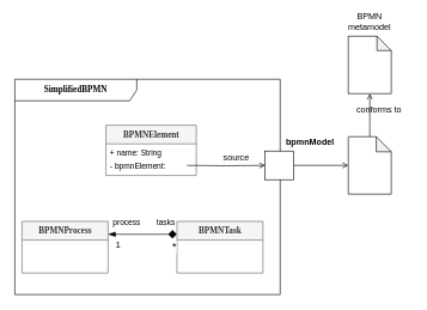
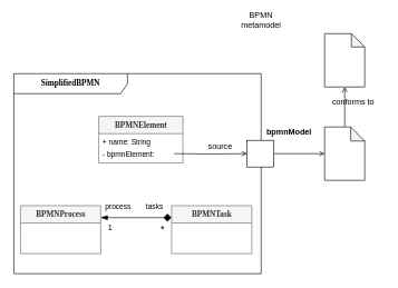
- <mxCell id="17" value="BPMN metamodel" style="text;html=1;strokeColor=none;fillColor=none;align=center;verticalAlign=middle;whiteSpace=wrap;rounded=0;" vertex="1" parent="1"><mxGeometry x="470" y="20" width="90" height="20" as="geometry" /></mxCell>
+ <mxCell id="17" value="BPMN metamodel" style="text;html=1;strokeColor=none;fillColor=none;align=center;verticalAlign=middle;whiteSpace=wrap;rounded=0;" vertex="1" parent="1"><mxGeometry x="345" y="20" width="90" height="20" as="geometry" /></mxCell>
- <mxCell id="8" value="&lt;font style=&quot;font-size: 12px&quot;&gt;&lt;b&gt;BPMNTask&lt;/b&gt;&lt;/font&gt;" style="swimlane;html=1;fontStyle=0;childLayout=stackLayout;horizontal=1;startSize=26;fillColor=#f5f5f5;horizontalStack=0;resizeParent=1;resizeLast=0;collapsible=1;marginBottom=0;swimlaneFillColor=#ffffff;rounded=0;shadow=0;comic=0;labelBackgroundColor=none;strokeWidth=1;fontFamily=Verdana;fontSize=10;align=center;strokeColor=#666666;fontColor=#333333;" parent="1" vertex="1"><mxGeometry x="246" y="308" width="120" height="72" as="geometry" /></mxCell>
+ <mxCell id="8" value="&lt;font style=&quot;font-size: 12px&quot;&gt;&lt;b&gt;BPMNTask&lt;/b&gt;&lt;/font&gt;" style="swimlane;html=1;fontStyle=0;childLayout=stackLayout;horizontal=1;startSize=26;fillColor=#f5f5f5;horizontalStack=0;resizeParent=1;resizeLast=0;collapsible=1;marginBottom=0;swimlaneFillColor=#ffffff;rounded=0;shadow=0;comic=0;labelBackgroundColor=none;strokeWidth=1;fontFamily=Verdana;fontSize=10;align=center;strokeColor=#666666;fontColor=#333333;" parent="1" vertex="1"><mxGeometry x="256" y="308" width="120" height="72" as="geometry" /></mxCell>
